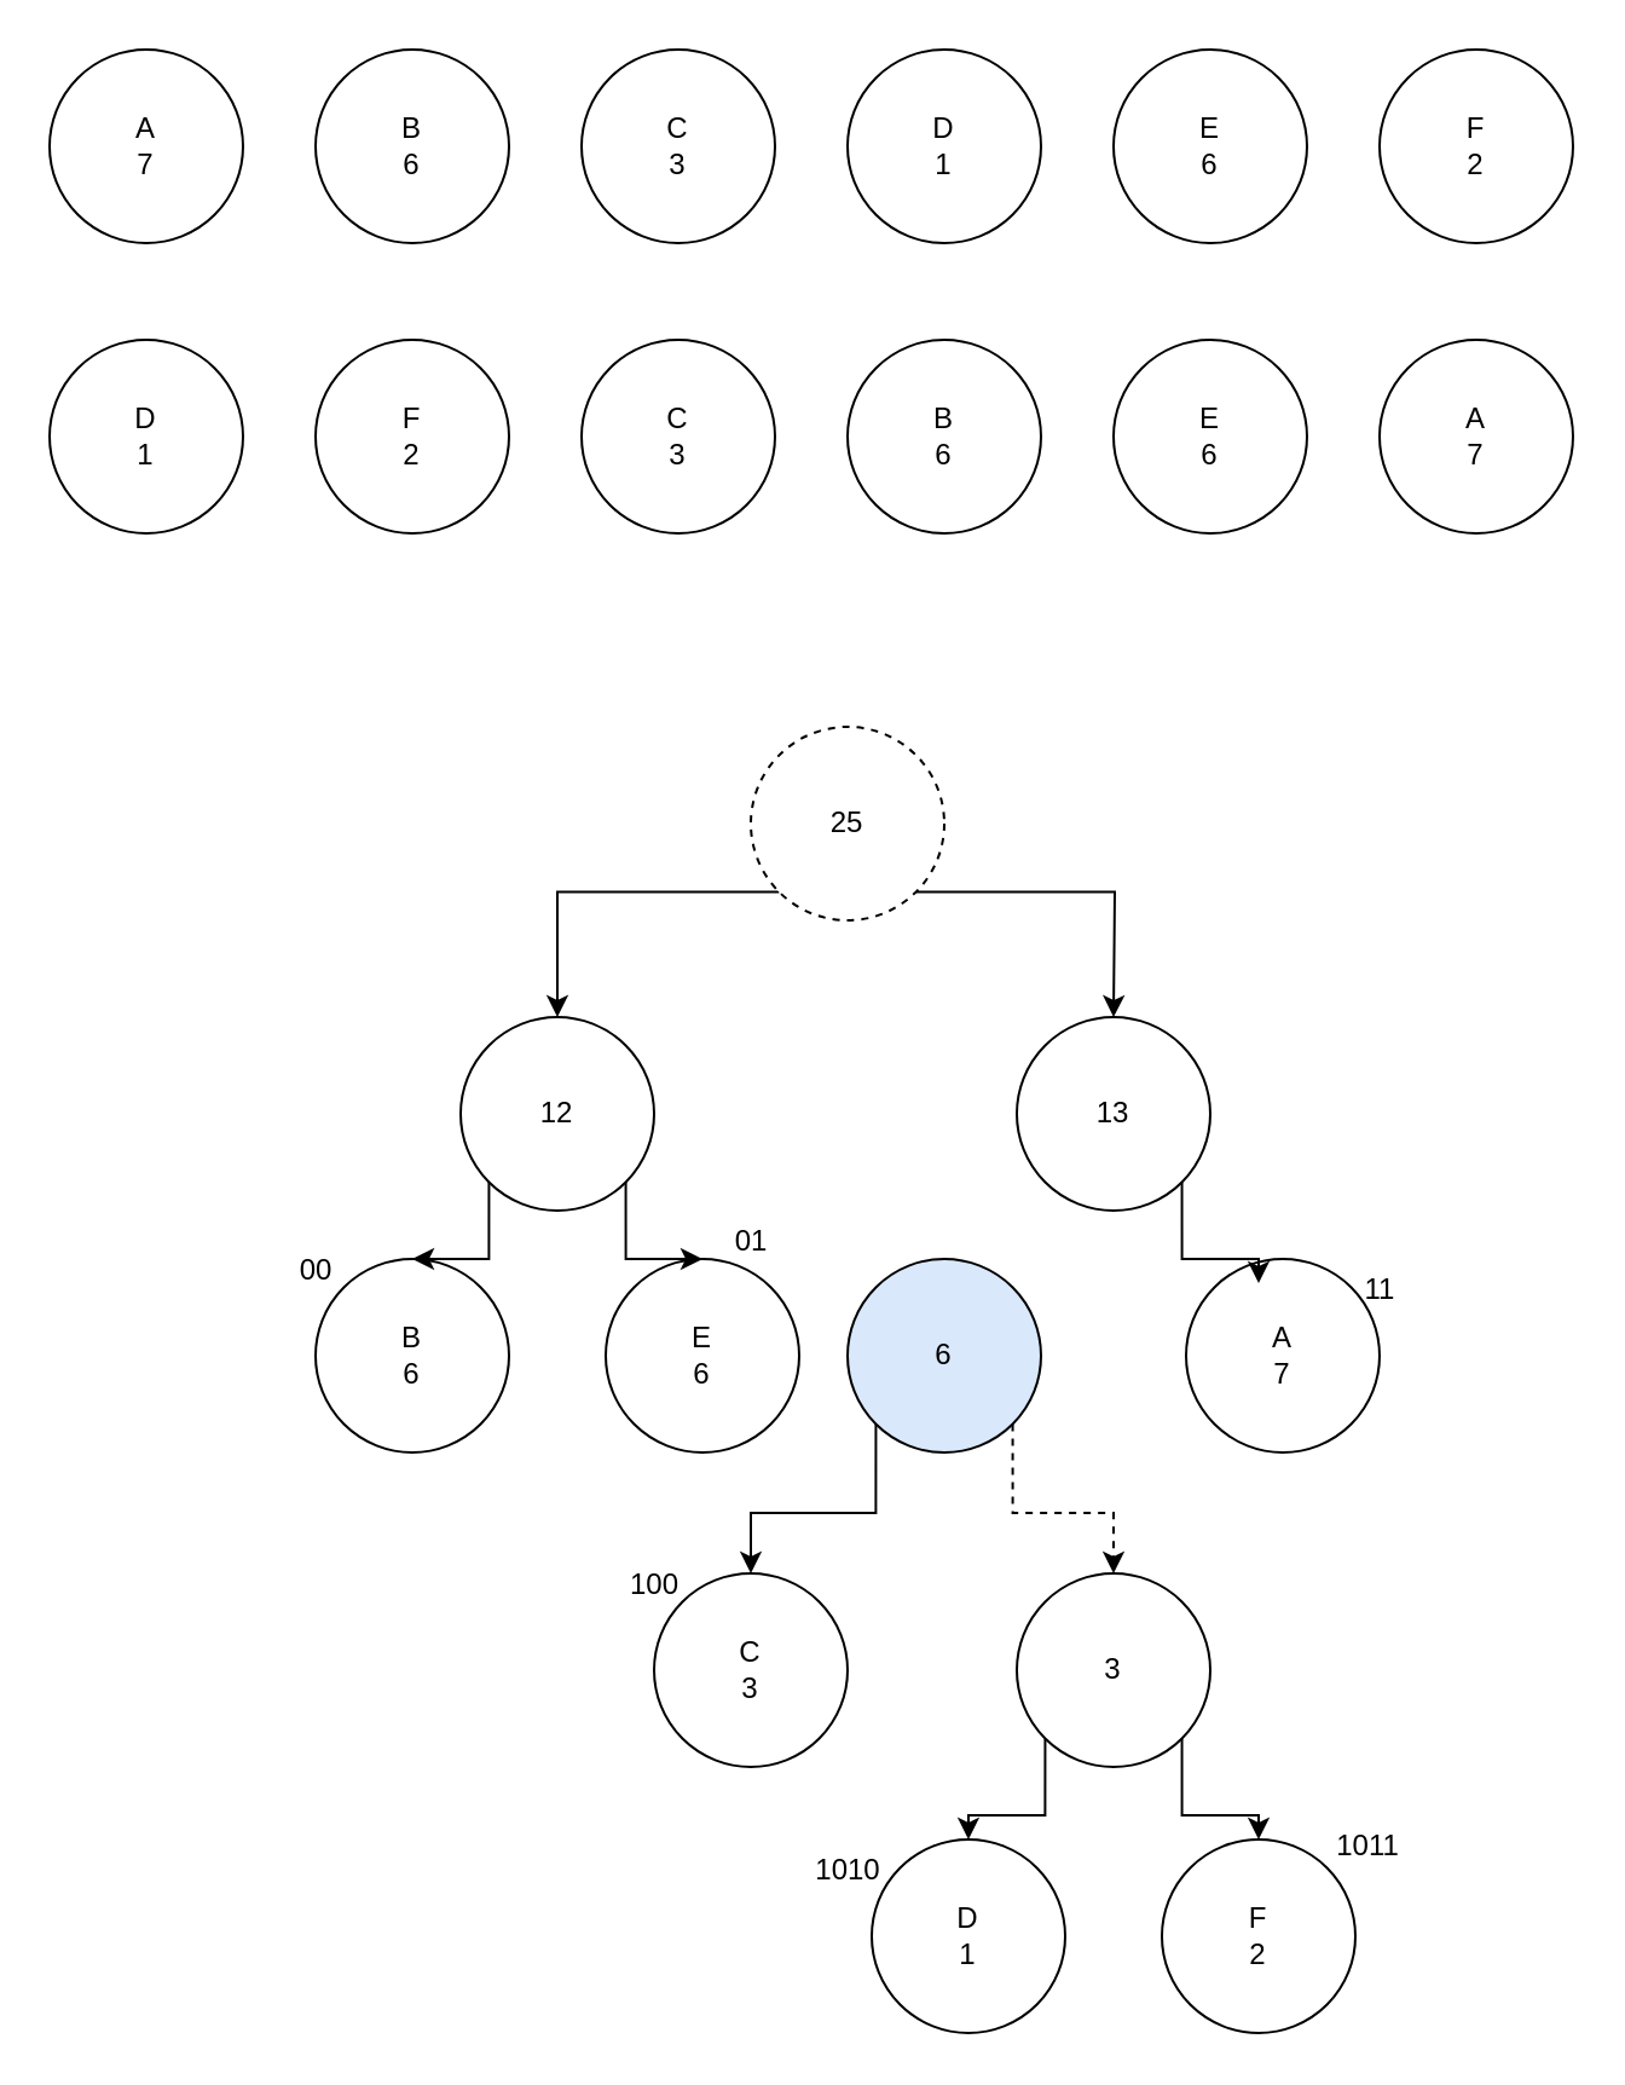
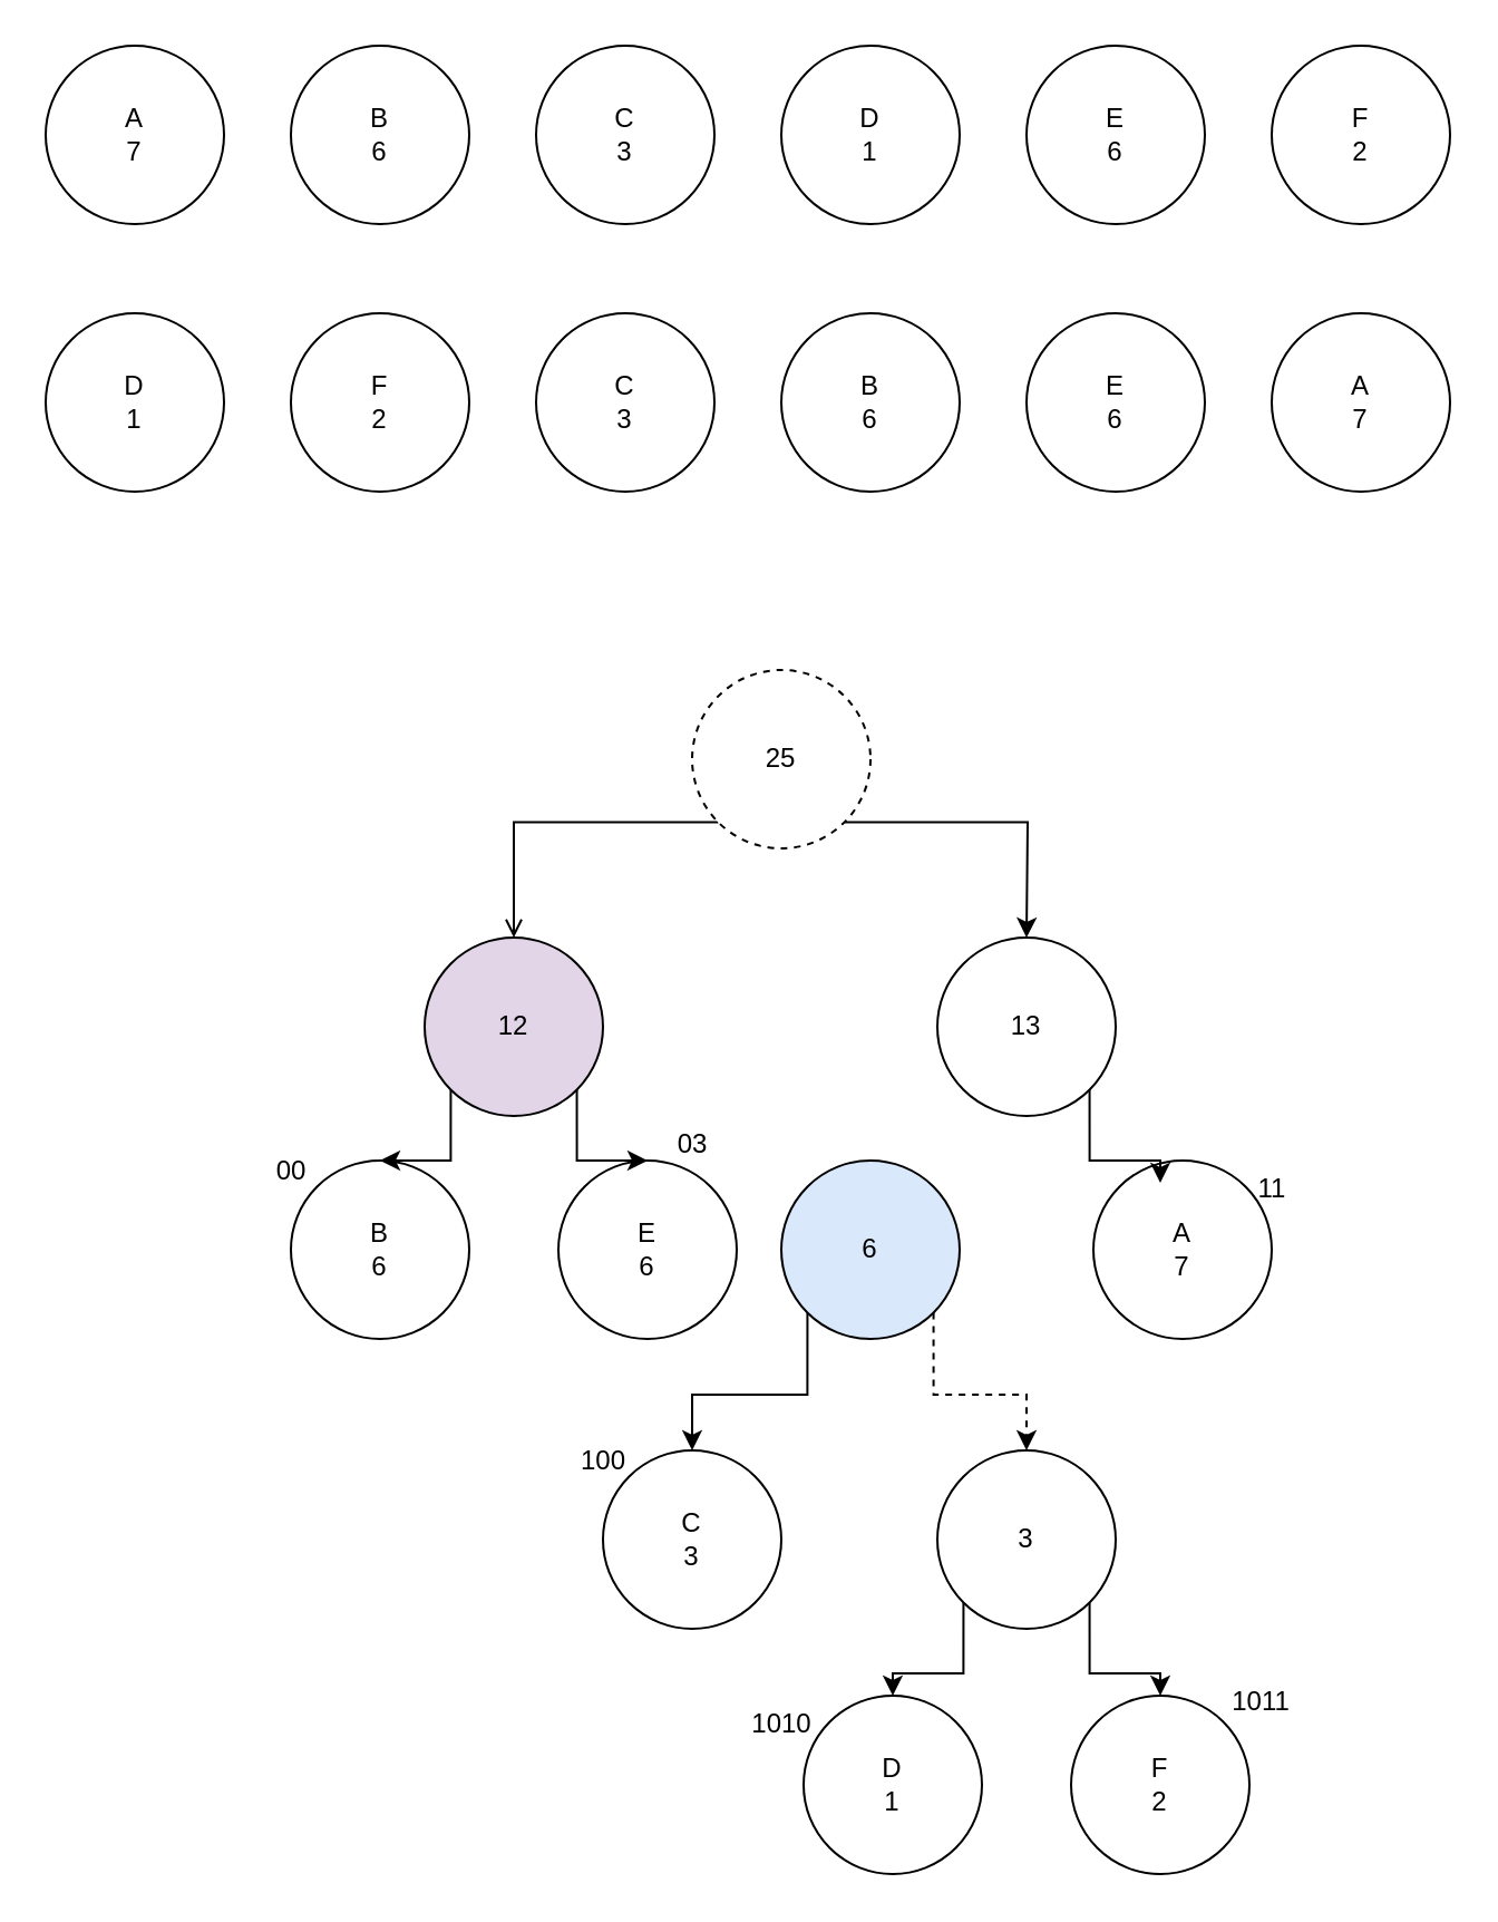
- <mxCell id="37" style="edgeStyle=orthogonalEdgeStyle;rounded=0;orthogonalLoop=1;jettySize=auto;html=1;exitX=0;exitY=1;exitDx=0;exitDy=0;entryX=0.5;entryY=0;entryDx=0;entryDy=0;" parent="29" source="39" target="35" edge="1"><mxGeometry relative="1" as="geometry" /></mxCell>
+ <mxCell id="37" style="edgeStyle=orthogonalEdgeStyle;rounded=0;orthogonalLoop=1;jettySize=auto;html=1;exitX=0;exitY=1;exitDx=0;exitDy=0;entryX=0.5;entryY=0;entryDx=0;entryDy=0;endArrow=open;" parent="29" source="39" target="35" edge="1"><mxGeometry relative="1" as="geometry" /></mxCell>
- <mxCell id="35" value="12" style="ellipse;whiteSpace=wrap;html=1;aspect=fixed;" parent="30" vertex="1"><mxGeometry x="60" width="80" height="80" as="geometry" /></mxCell>
+ <mxCell id="35" value="12" style="ellipse;whiteSpace=wrap;html=1;aspect=fixed;fillColor=#e1d5e7;" parent="30" vertex="1"><mxGeometry x="60" width="80" height="80" as="geometry" /></mxCell>
- <mxCell id="23" value="01" style="text;html=1;align=center;verticalAlign=middle;resizable=0;points=[];autosize=1;strokeColor=none;fillColor=none;" parent="11" vertex="1"><mxGeometry x="20" y="-22" width="40" height="30" as="geometry" /></mxCell>
+ <mxCell id="23" value="03" style="text;html=1;align=center;verticalAlign=middle;resizable=0;points=[];autosize=1;strokeColor=none;fillColor=none;" parent="11" vertex="1"><mxGeometry x="20" y="-22" width="40" height="30" as="geometry" /></mxCell>
